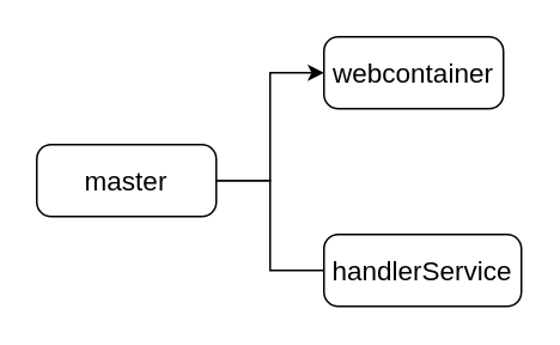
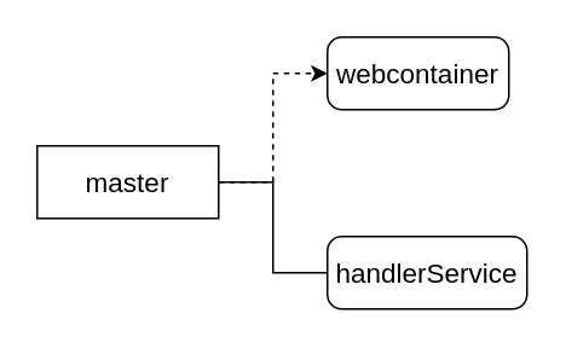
- <mxCell id="2" style="edgeStyle=orthogonalEdgeStyle;rounded=0;orthogonalLoop=1;jettySize=auto;html=1;exitX=1;exitY=0.5;exitDx=0;exitDy=0;entryX=0;entryY=0.5;entryDx=0;entryDy=0;" edge="1" parent="1" source="4" target="5"><mxGeometry relative="1" as="geometry" /></mxCell>
+ <mxCell id="2" style="edgeStyle=orthogonalEdgeStyle;rounded=0;orthogonalLoop=1;jettySize=auto;html=1;exitX=1;exitY=0.5;exitDx=0;exitDy=0;entryX=0;entryY=0.5;entryDx=0;entryDy=0;dashed=1;" edge="1" parent="1" source="4" target="5"><mxGeometry relative="1" as="geometry" /></mxCell>
- <mxCell id="4" value="master" style="rounded=1;whiteSpace=wrap;html=1;arcSize=20;fontSize=15;" vertex="1" parent="1"><mxGeometry x="20" y="80" width="100" height="40" as="geometry" /></mxCell>
+ <mxCell id="4" value="master" style="whiteSpace=wrap;html=1;arcSize=20;fontSize=15;rounded=0;" vertex="1" parent="1"><mxGeometry x="20" y="80" width="100" height="40" as="geometry" /></mxCell>
